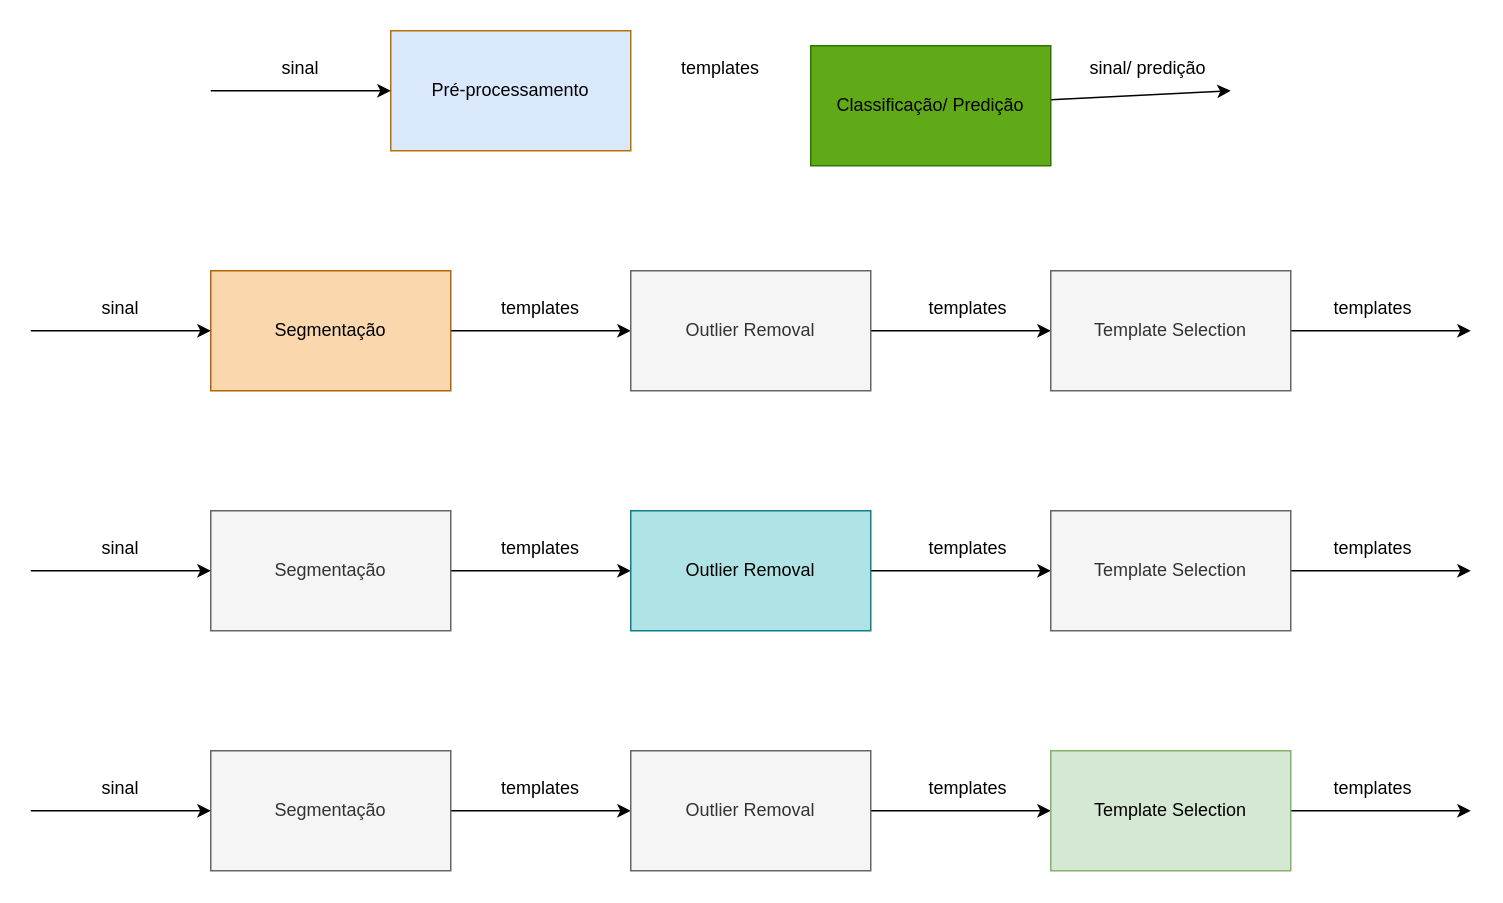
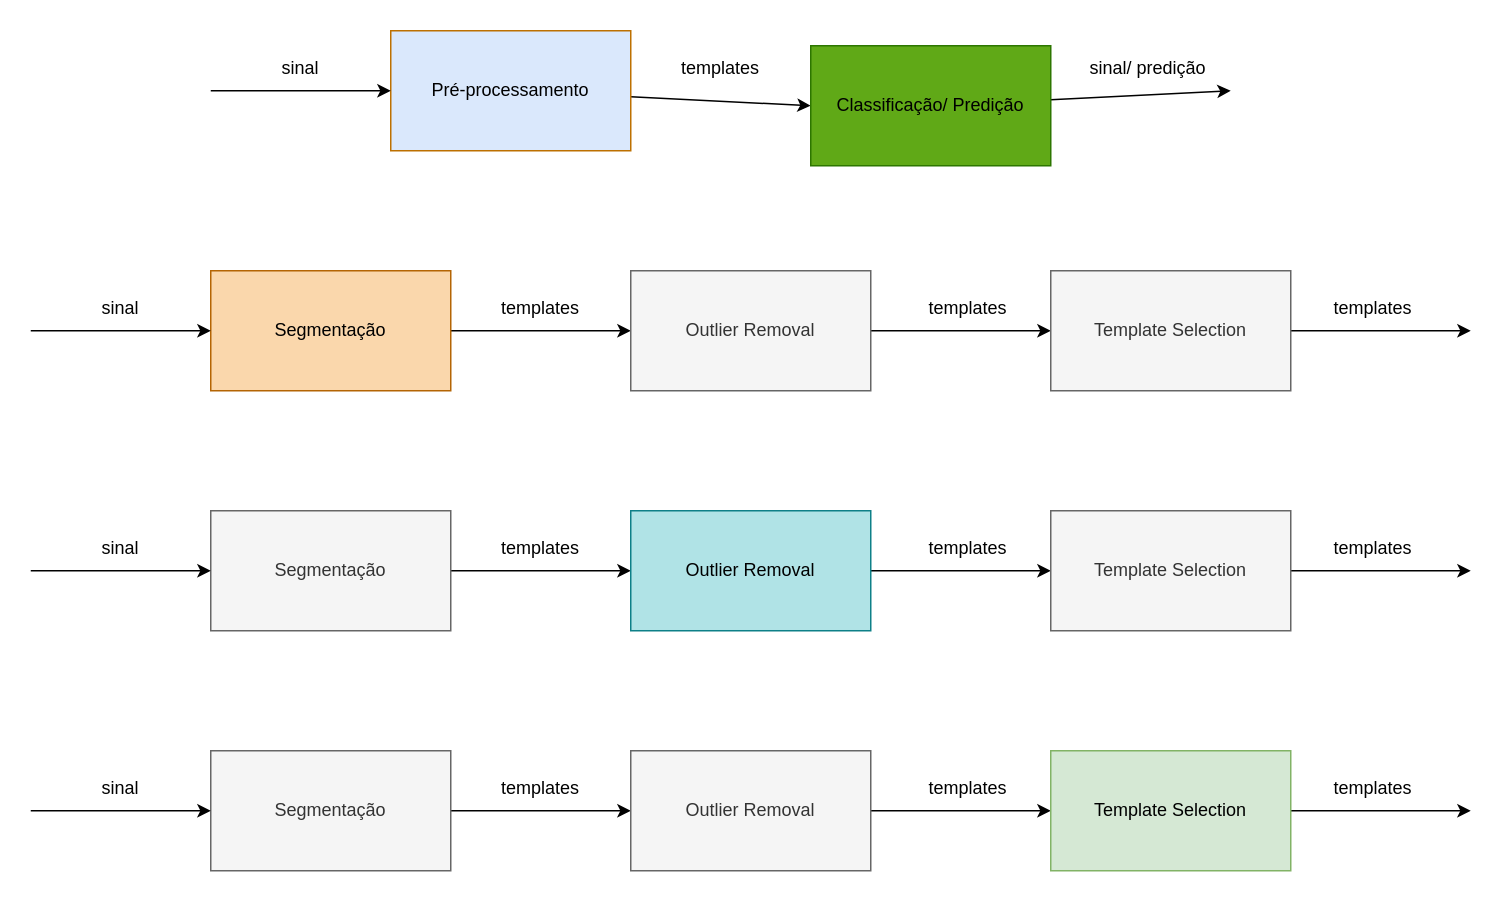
+ <mxCell id="2" style="edgeStyle=none;html=1;entryX=0;entryY=0.5;entryDx=0;entryDy=0;" parent="1" source="3" target="5" edge="1"><mxGeometry relative="1" as="geometry" /></mxCell>
